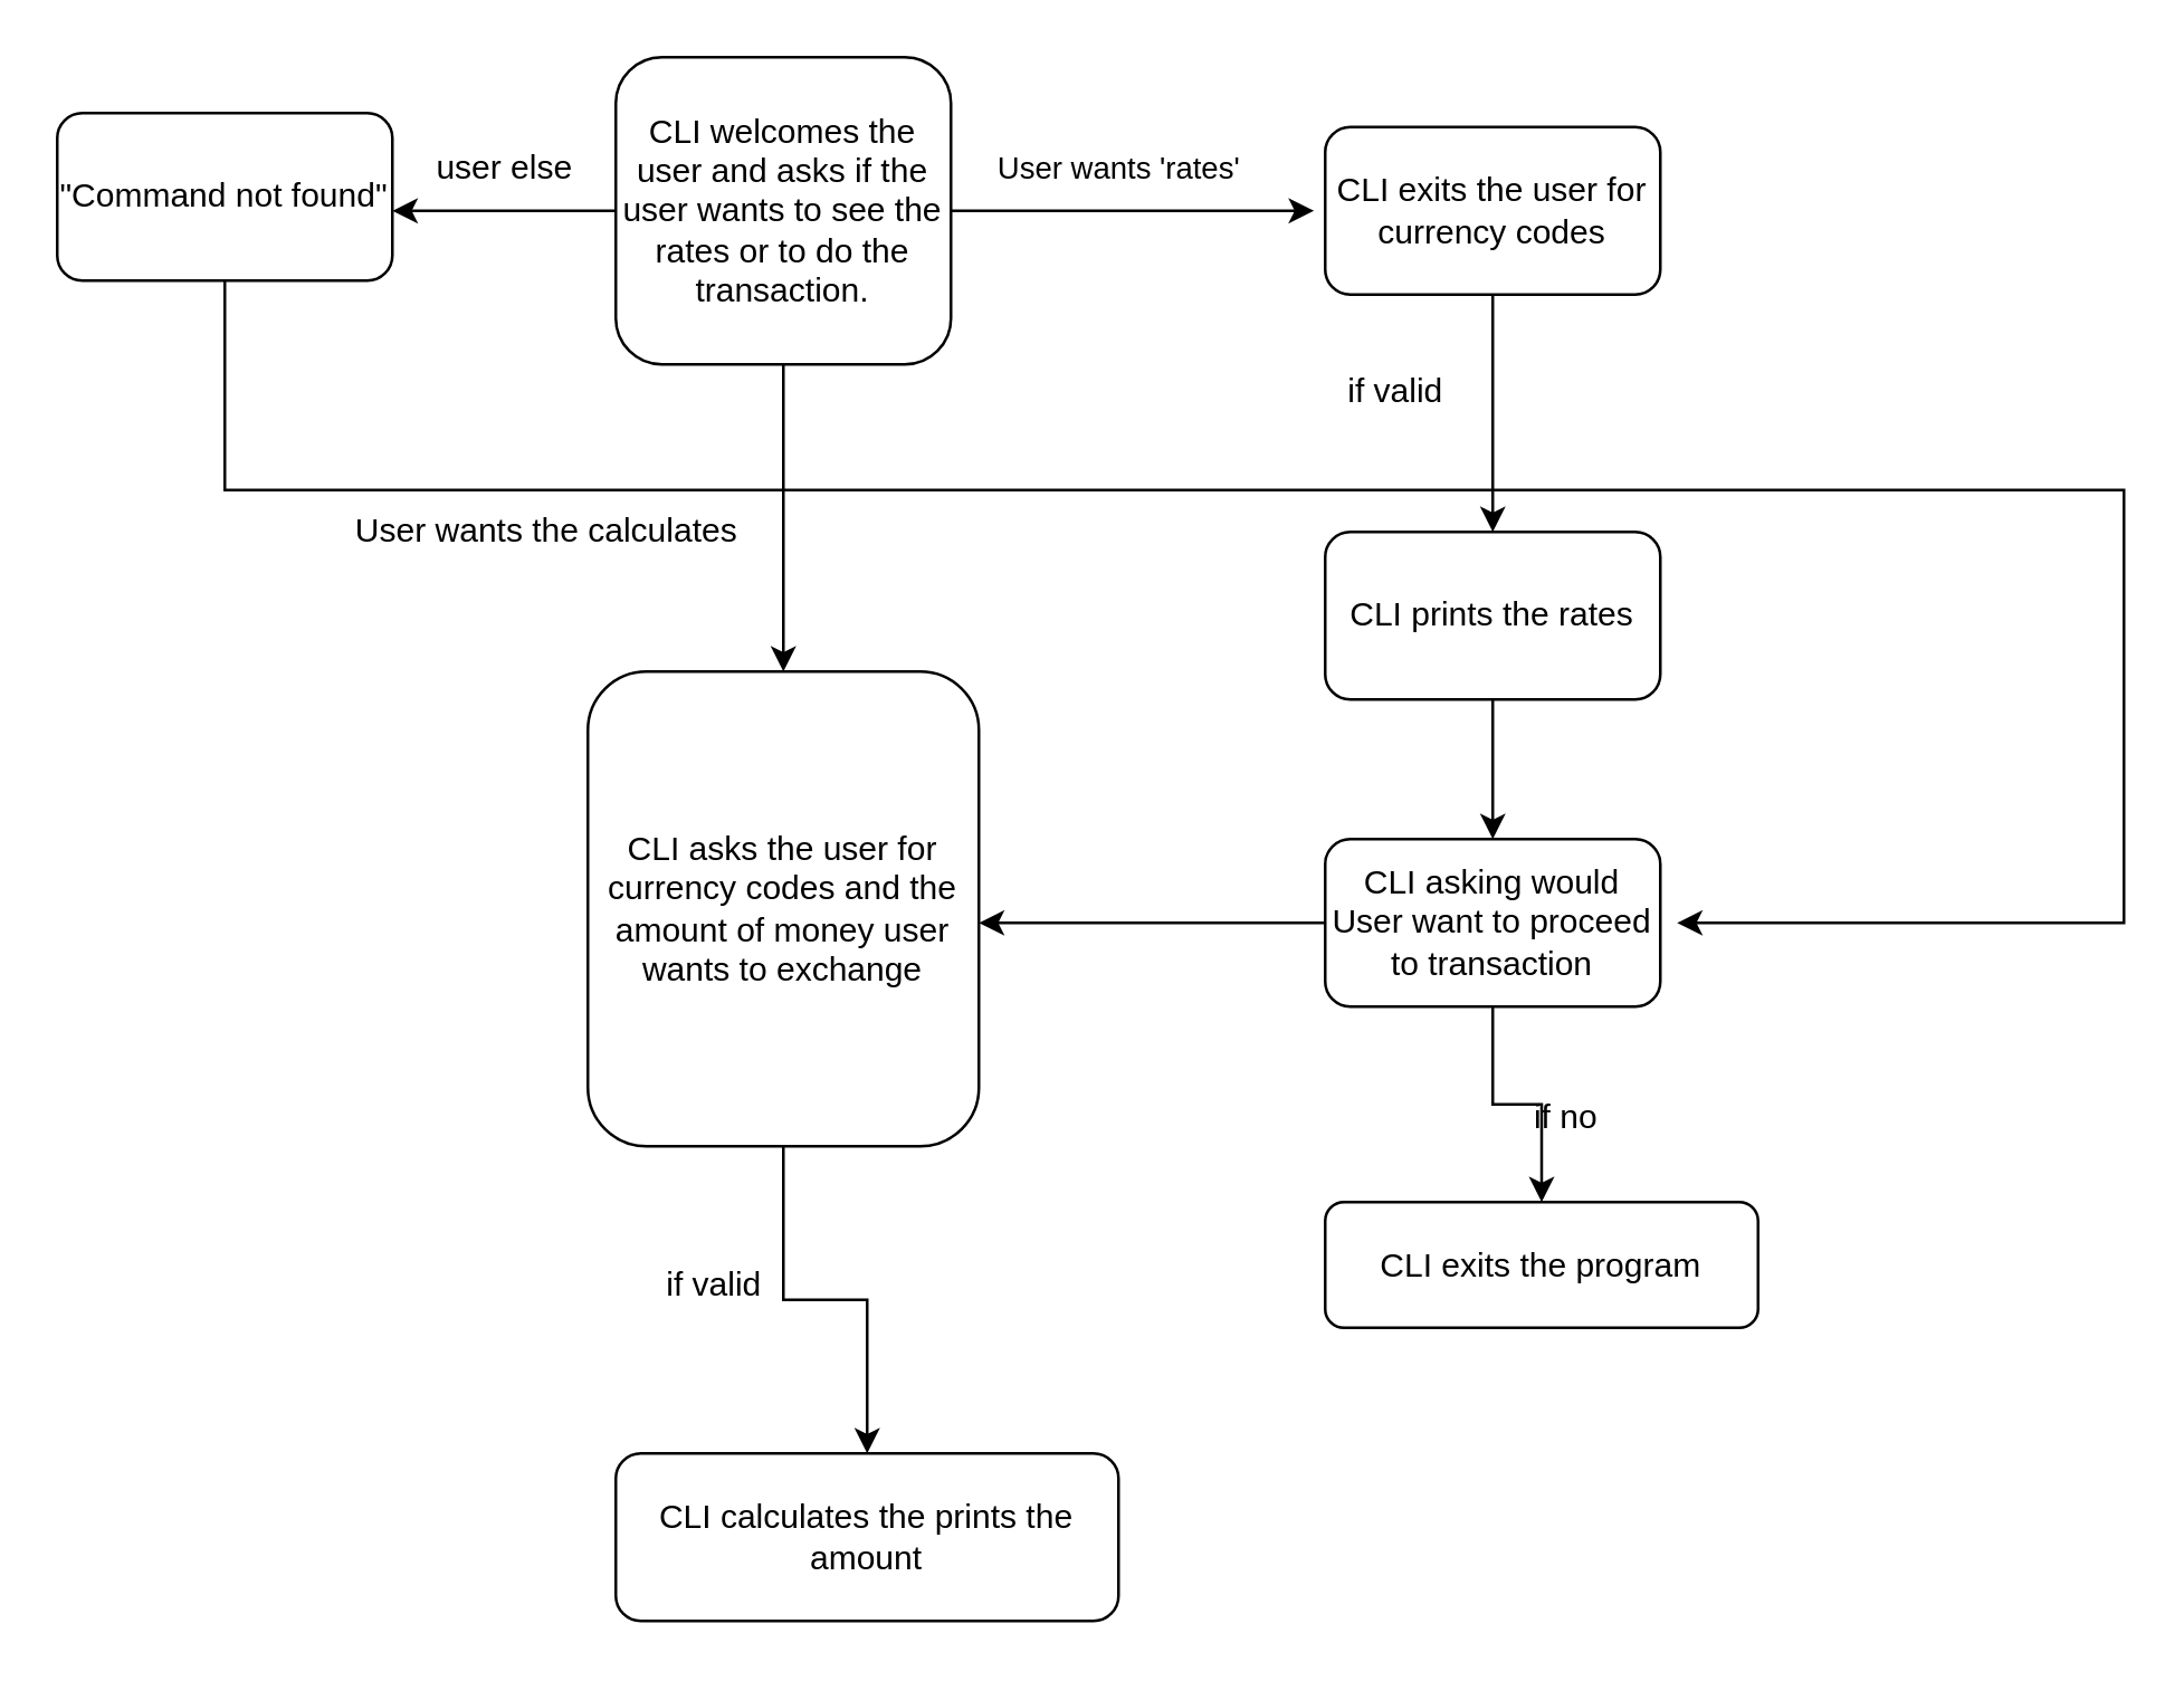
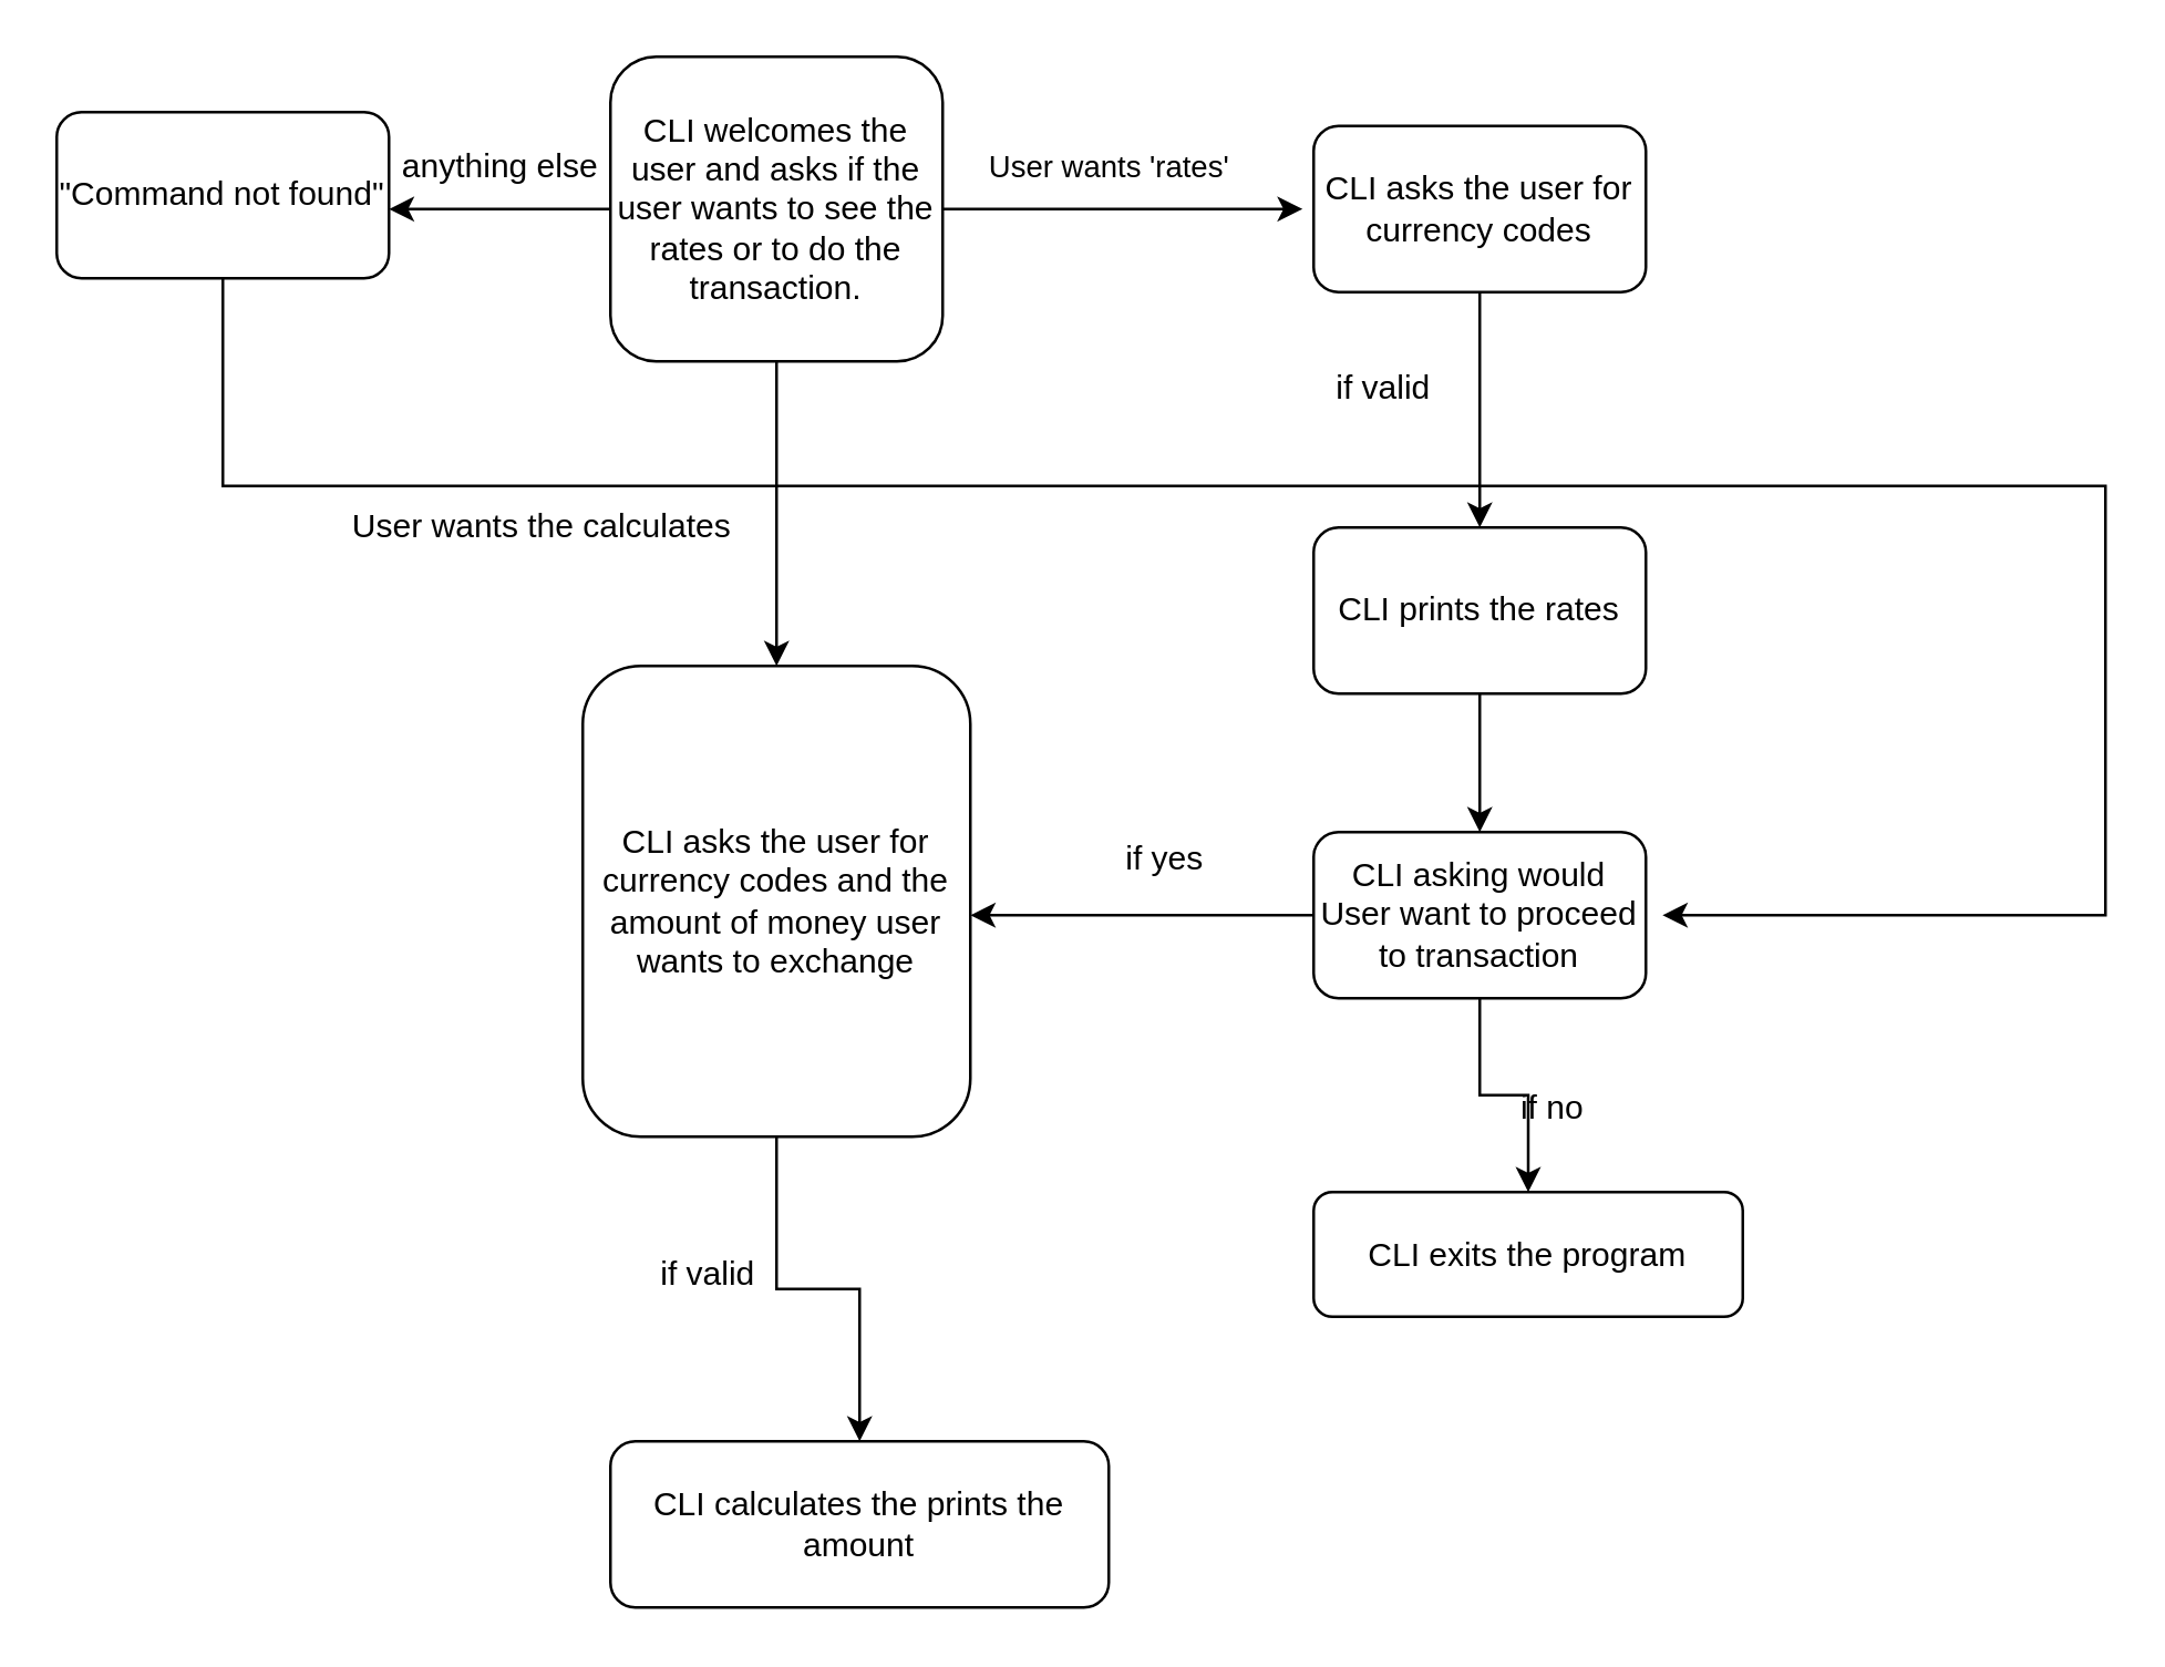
- <mxCell id="20" value="user else" style="text;html=1;align=center;verticalAlign=middle;resizable=0;points=[];autosize=1;" parent="1" vertex="1"><mxGeometry x="140" y="50" width="80" height="20" as="geometry" /></mxCell>
+ <mxCell id="20" value="anything else" style="text;html=1;align=center;verticalAlign=middle;resizable=0;points=[];autosize=1;" parent="1" vertex="1"><mxGeometry x="140" y="50" width="80" height="20" as="geometry" /></mxCell>
- <mxCell id="8" value="CLI exits the user for currency codes" style="rounded=1;whiteSpace=wrap;html=1;" parent="1" vertex="1"><mxGeometry x="474" y="45" width="120" height="60" as="geometry" /></mxCell>
+ <mxCell id="8" value="CLI asks the user for currency codes" style="rounded=1;whiteSpace=wrap;html=1;" parent="1" vertex="1"><mxGeometry x="474" y="45" width="120" height="60" as="geometry" /></mxCell>
+ <mxCell id="17" value="if yes" style="text;html=1;align=center;verticalAlign=middle;resizable=0;points=[];autosize=1;" parent="1" vertex="1"><mxGeometry x="400" y="300" width="40" height="20" as="geometry" /></mxCell>
